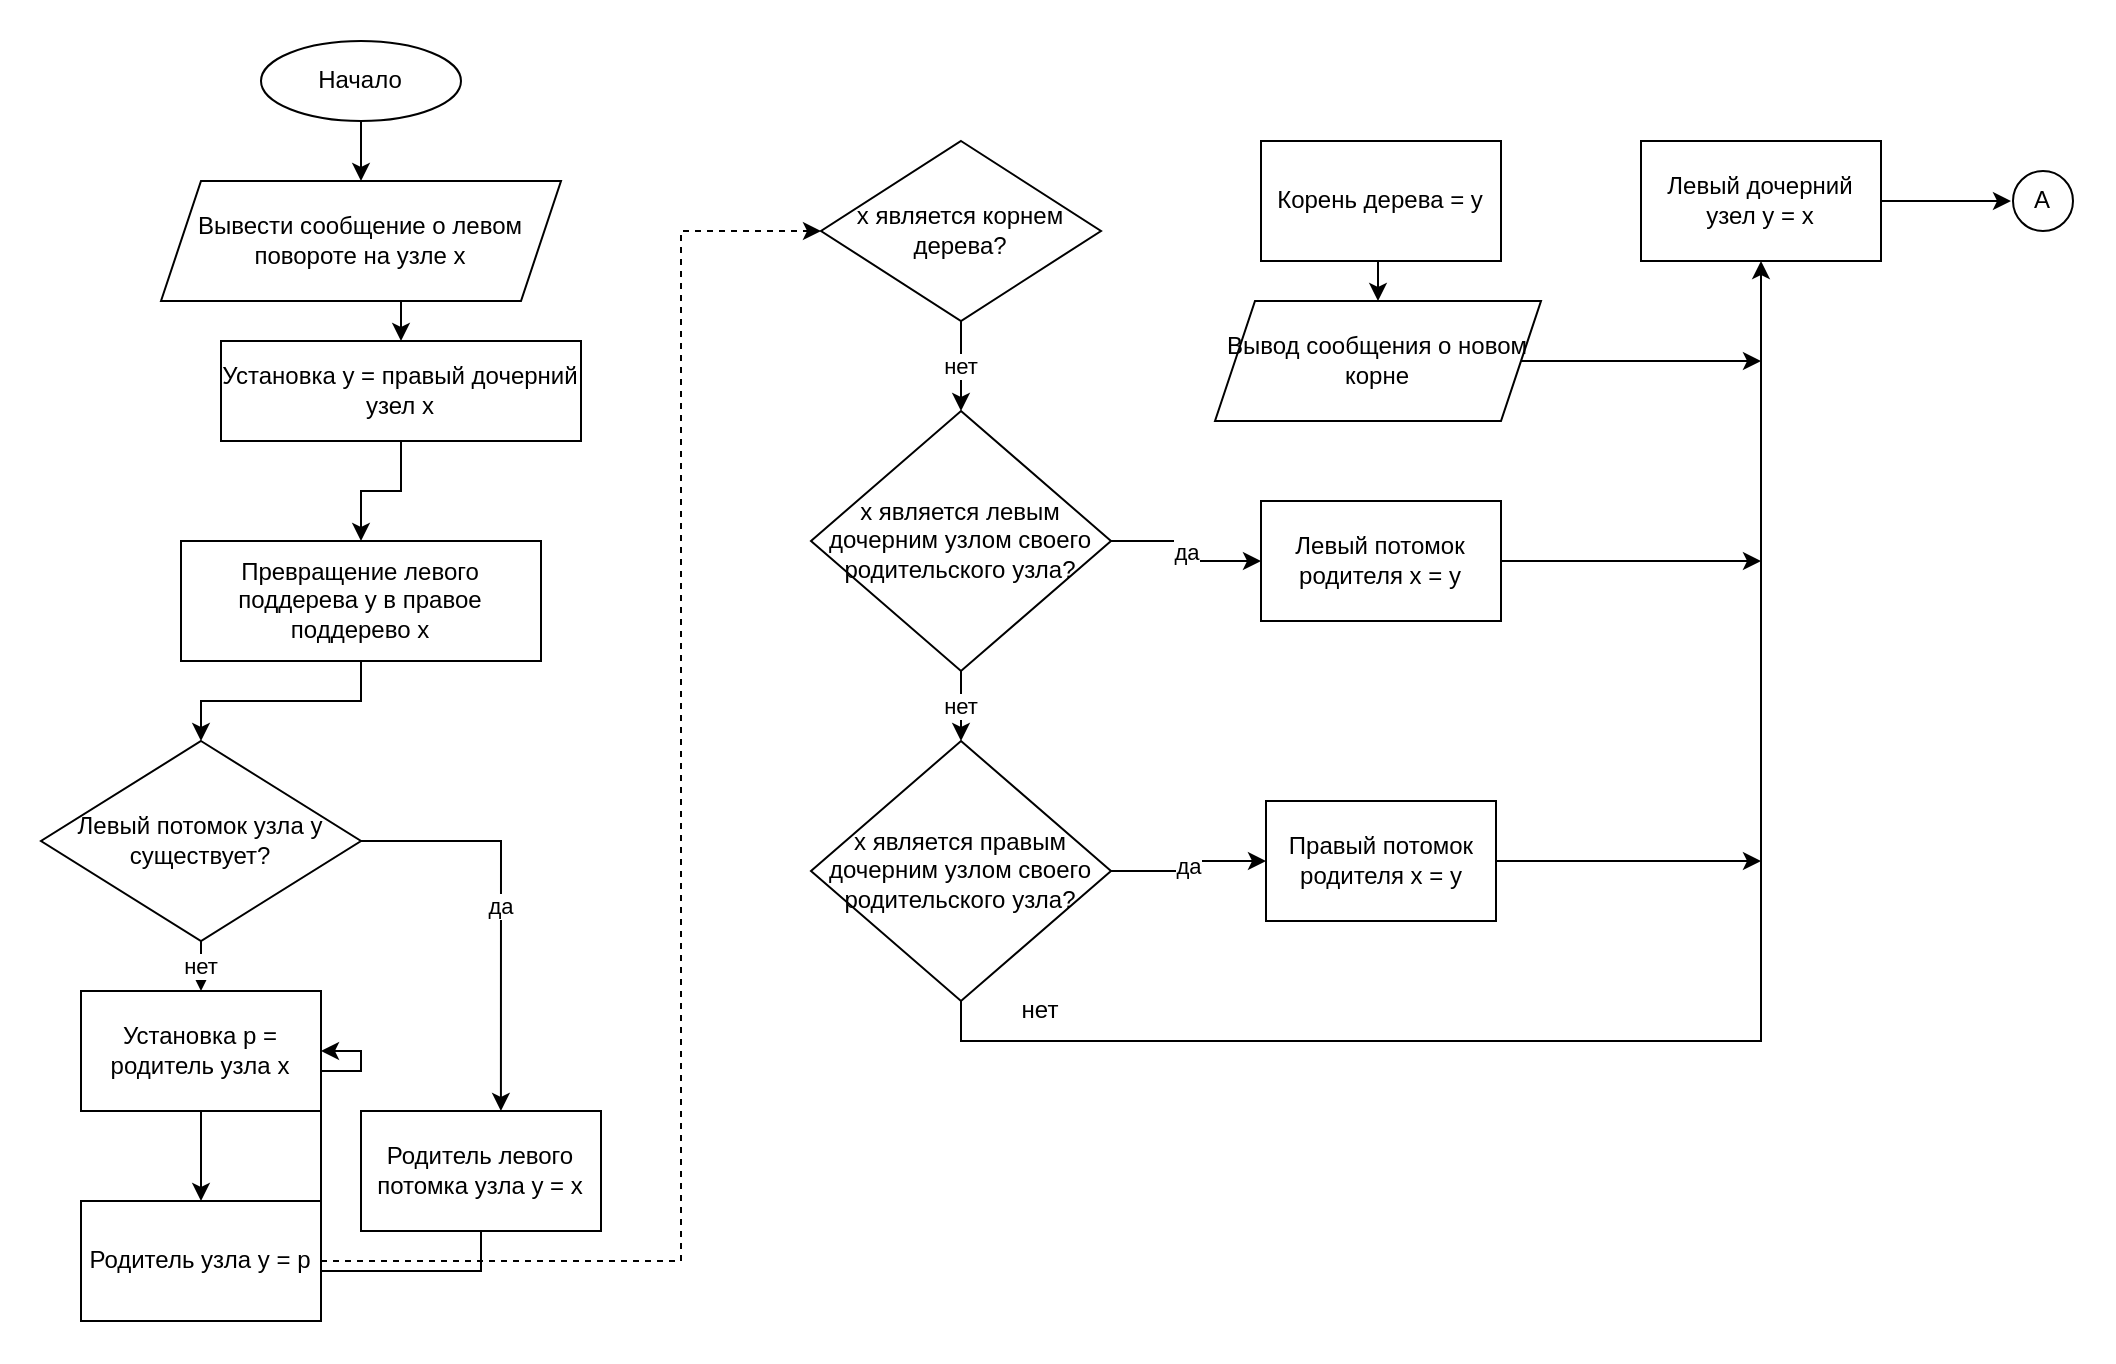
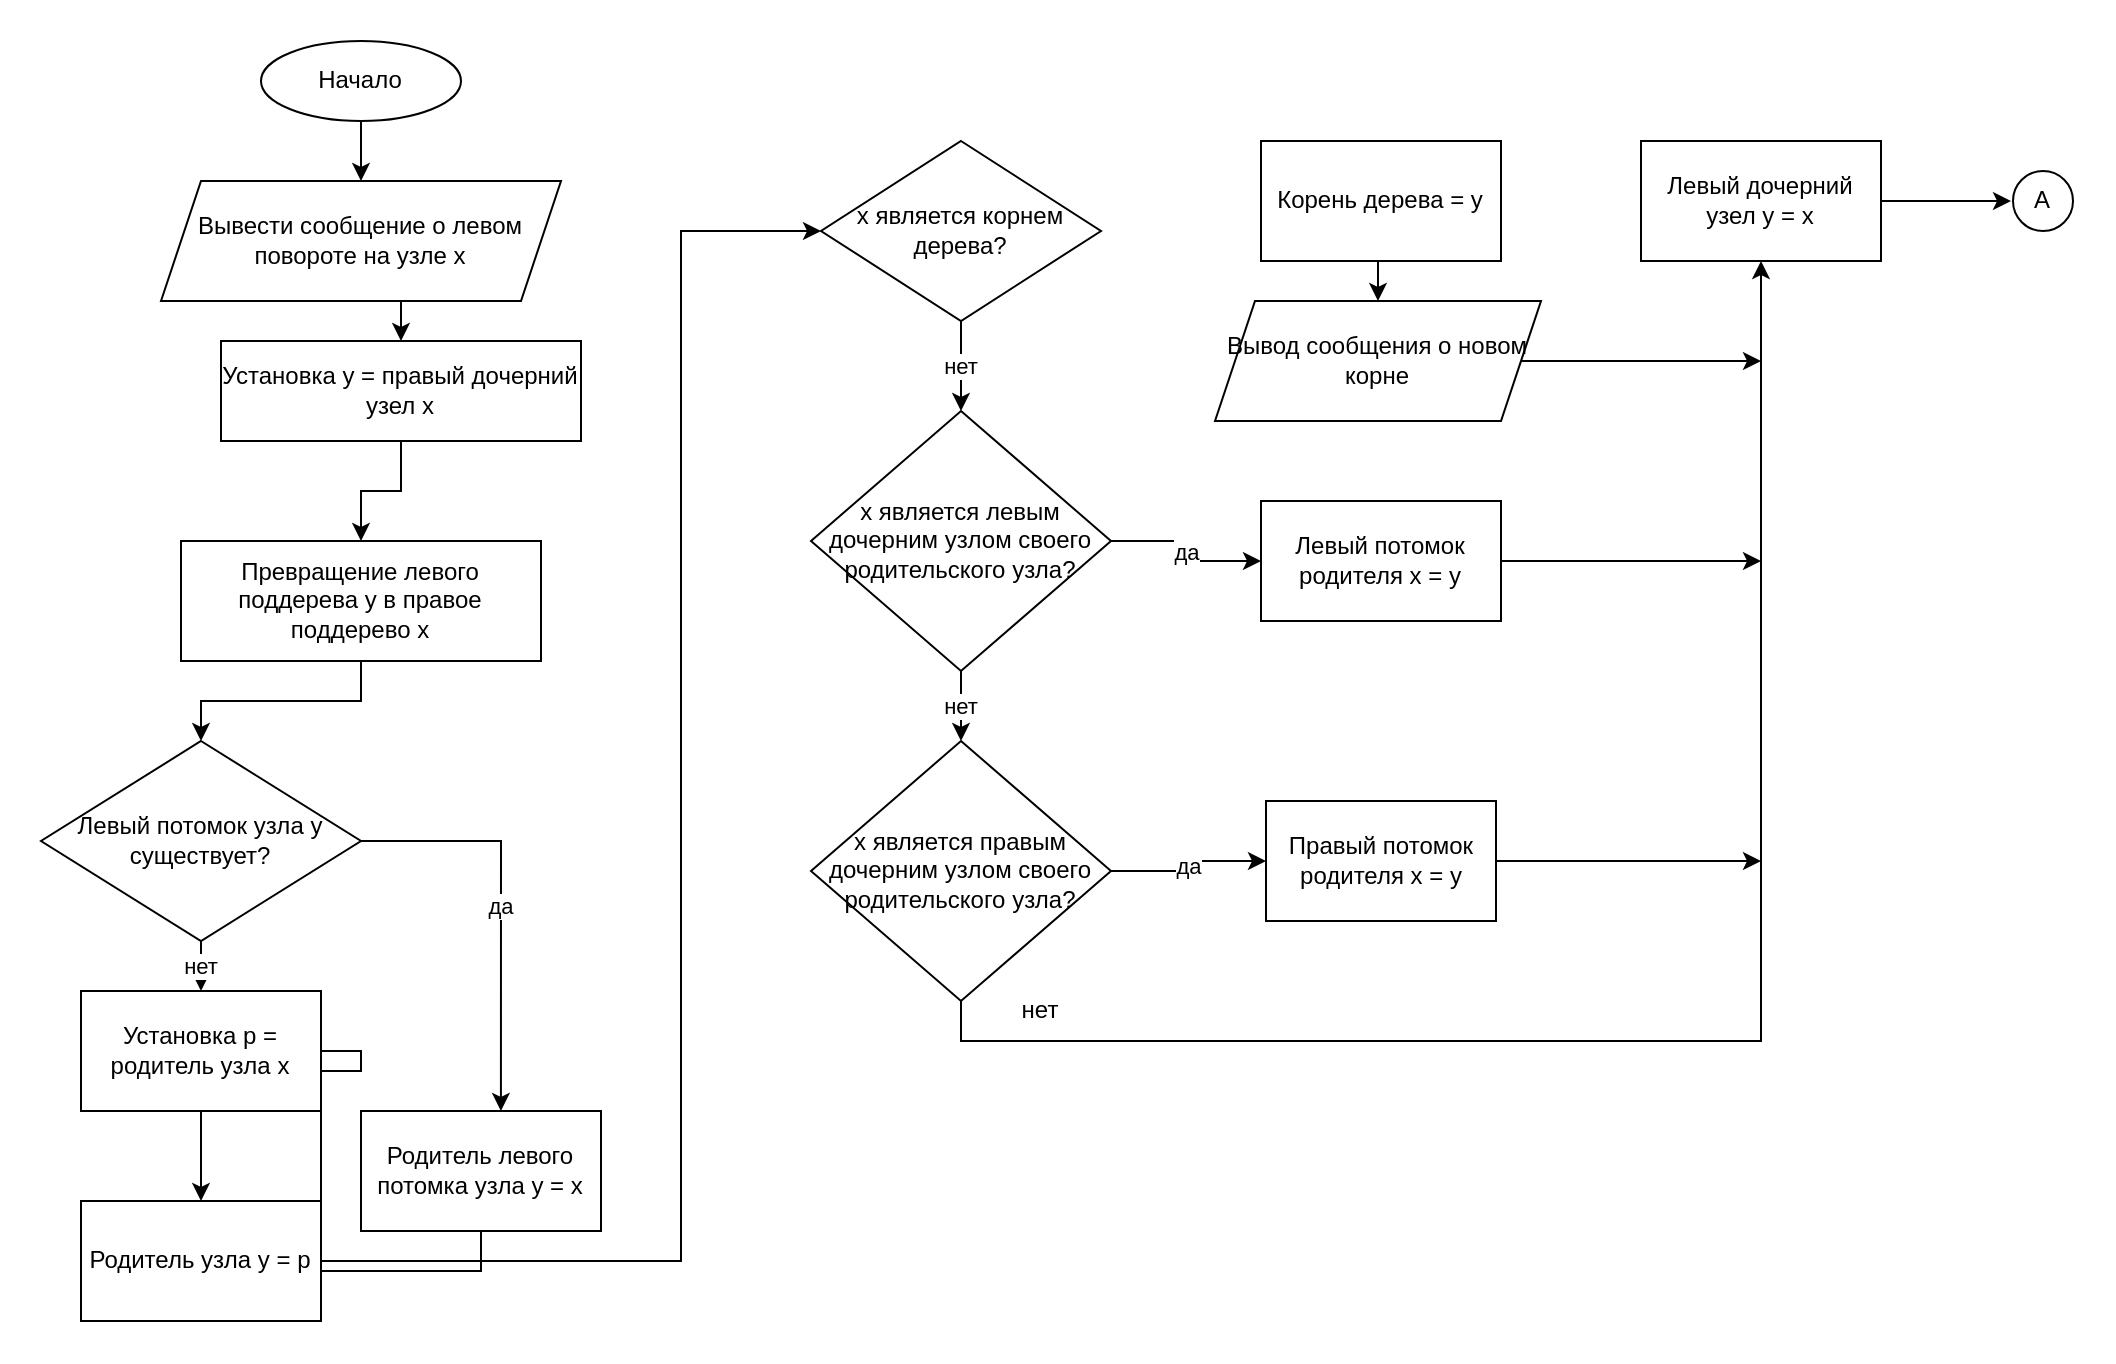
- <mxCell id="17" style="edgeStyle=orthogonalEdgeStyle;rounded=0;orthogonalLoop=1;jettySize=auto;html=1;exitX=1;exitY=0.5;exitDx=0;exitDy=0;entryX=0;entryY=0.5;entryDx=0;entryDy=0;dashed=1;" edge="1" parent="1" source="18" target="20"><mxGeometry relative="1" as="geometry"><Array as="points"><mxPoint x="340" y="630" /><mxPoint x="340" y="115" /></Array></mxGeometry></mxCell>
+ <mxCell id="17" style="edgeStyle=orthogonalEdgeStyle;rounded=0;orthogonalLoop=1;jettySize=auto;html=1;exitX=1;exitY=0.5;exitDx=0;exitDy=0;entryX=0;entryY=0.5;entryDx=0;entryDy=0;" edge="1" parent="1" source="18" target="20"><mxGeometry relative="1" as="geometry"><Array as="points"><mxPoint x="340" y="630" /><mxPoint x="340" y="115" /></Array></mxGeometry></mxCell>
- <mxCell id="13" style="edgeStyle=orthogonalEdgeStyle;rounded=0;orthogonalLoop=1;jettySize=auto;html=1;exitX=0.5;exitY=1;exitDx=0;exitDy=0;entryX=1;entryY=0.5;entryDx=0;entryDy=0;" edge="1" parent="1" source="14" target="16"><mxGeometry relative="1" as="geometry" /></mxCell>
+ <mxCell id="13" style="edgeStyle=orthogonalEdgeStyle;rounded=0;orthogonalLoop=1;jettySize=auto;html=1;exitX=0.5;exitY=1;exitDx=0;exitDy=0;entryX=1;entryY=0.5;entryDx=0;entryDy=0;endArrow=none;" edge="1" parent="1" source="14" target="16"><mxGeometry relative="1" as="geometry" /></mxCell>
